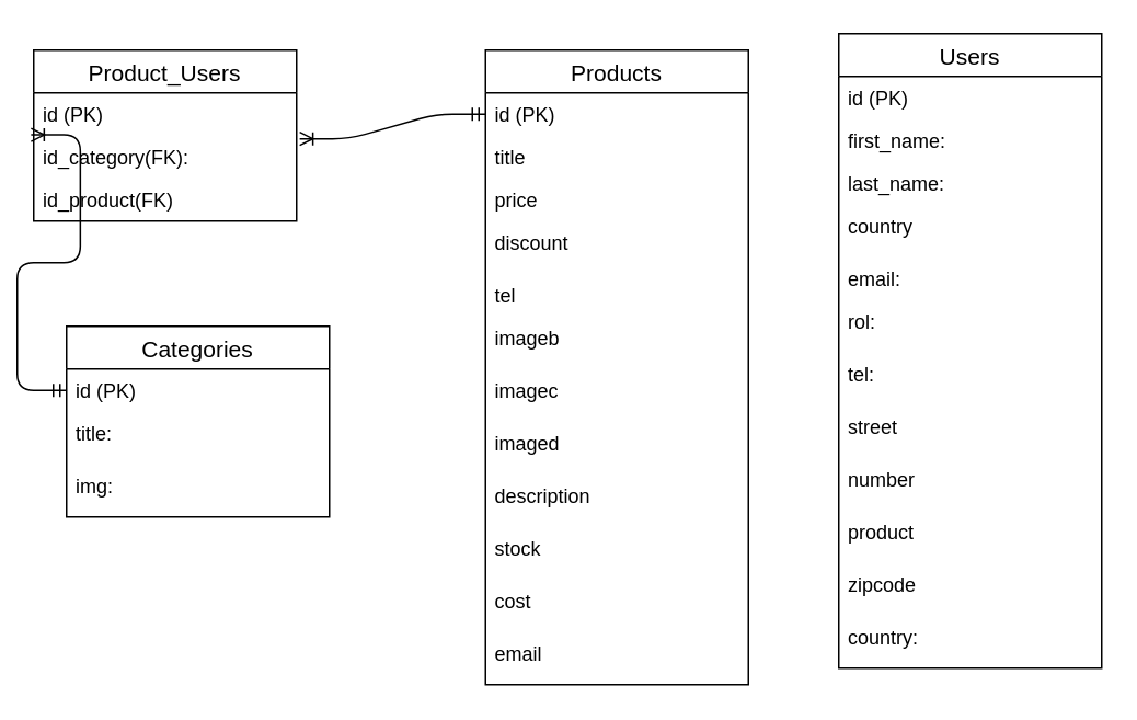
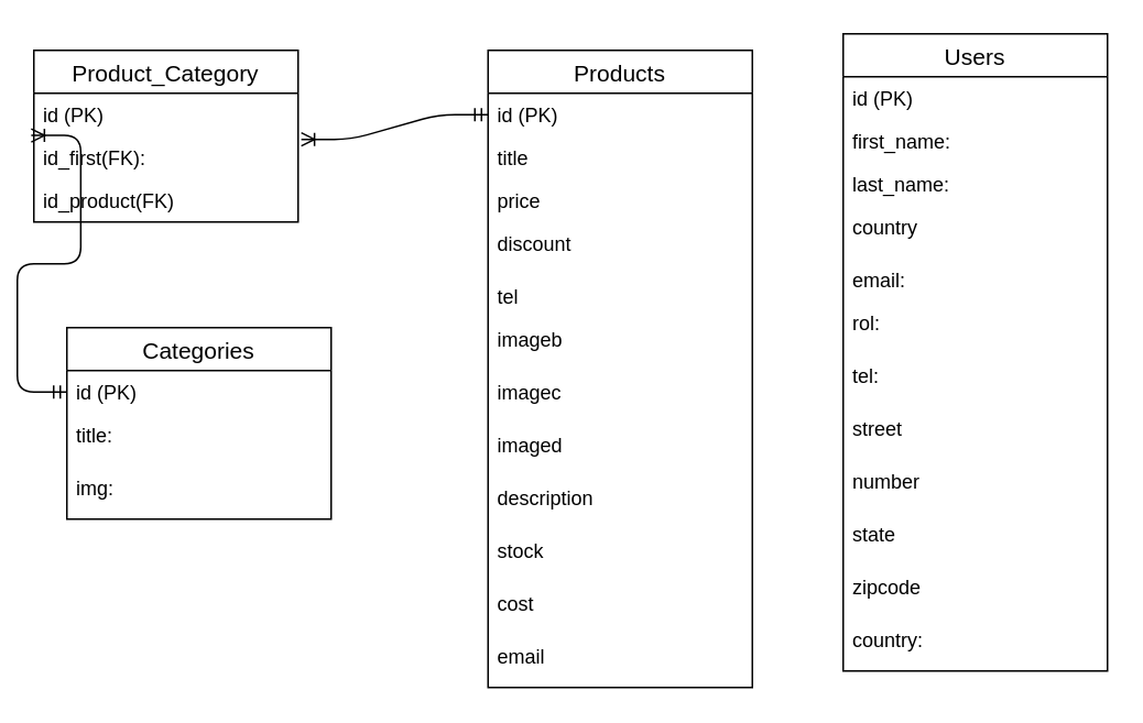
- <mxCell id="17" value="Product_Users" style="swimlane;fontStyle=0;childLayout=stackLayout;horizontal=1;startSize=26;horizontalStack=0;resizeParent=1;resizeParentMax=0;resizeLast=0;collapsible=1;marginBottom=0;align=center;fontSize=14;" parent="1" vertex="1"><mxGeometry x="20" y="30" width="160" height="104" as="geometry" /></mxCell>
+ <mxCell id="17" value="Product_Category" style="swimlane;fontStyle=0;childLayout=stackLayout;horizontal=1;startSize=26;horizontalStack=0;resizeParent=1;resizeParentMax=0;resizeLast=0;collapsible=1;marginBottom=0;align=center;fontSize=14;" parent="1" vertex="1"><mxGeometry x="20" y="30" width="160" height="104" as="geometry" /></mxCell>
- <mxCell id="19" value="id_category(FK):" style="text;strokeColor=none;fillColor=none;spacingLeft=4;spacingRight=4;overflow=hidden;rotatable=0;points=[[0,0.5],[1,0.5]];portConstraint=eastwest;fontSize=12;" parent="17" vertex="1"><mxGeometry y="52" width="160" height="26" as="geometry" /></mxCell>
+ <mxCell id="19" value="id_first(FK):" style="text;strokeColor=none;fillColor=none;spacingLeft=4;spacingRight=4;overflow=hidden;rotatable=0;points=[[0,0.5],[1,0.5]];portConstraint=eastwest;fontSize=12;" parent="17" vertex="1"><mxGeometry y="52" width="160" height="26" as="geometry" /></mxCell>
- <mxCell id="14" value="product" style="text;strokeColor=none;fillColor=none;spacingLeft=4;spacingRight=4;overflow=hidden;rotatable=0;points=[[0,0.5],[1,0.5]];portConstraint=eastwest;fontSize=12;" parent="4" vertex="1"><mxGeometry y="290" width="160" height="32" as="geometry" /></mxCell>
+ <mxCell id="14" value="state" style="text;strokeColor=none;fillColor=none;spacingLeft=4;spacingRight=4;overflow=hidden;rotatable=0;points=[[0,0.5],[1,0.5]];portConstraint=eastwest;fontSize=12;" parent="4" vertex="1"><mxGeometry y="290" width="160" height="32" as="geometry" /></mxCell>
